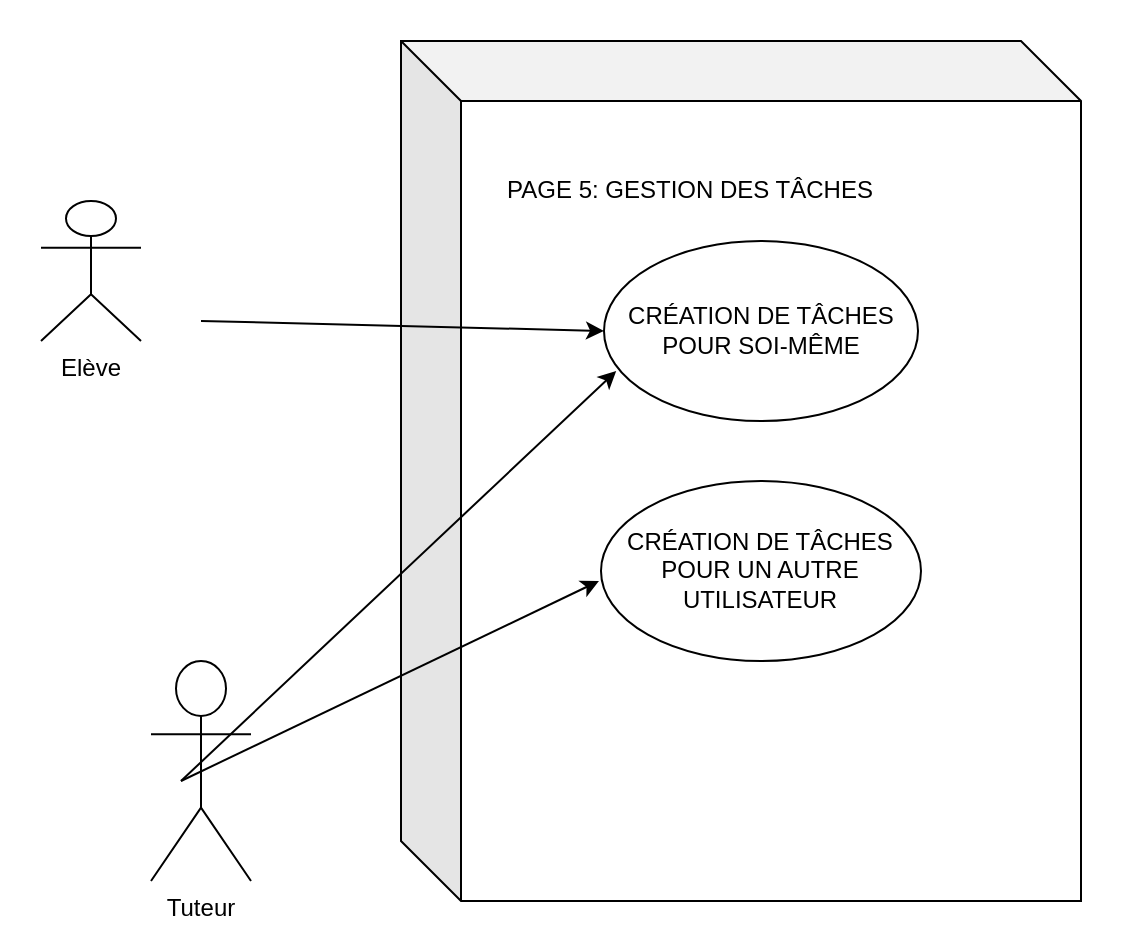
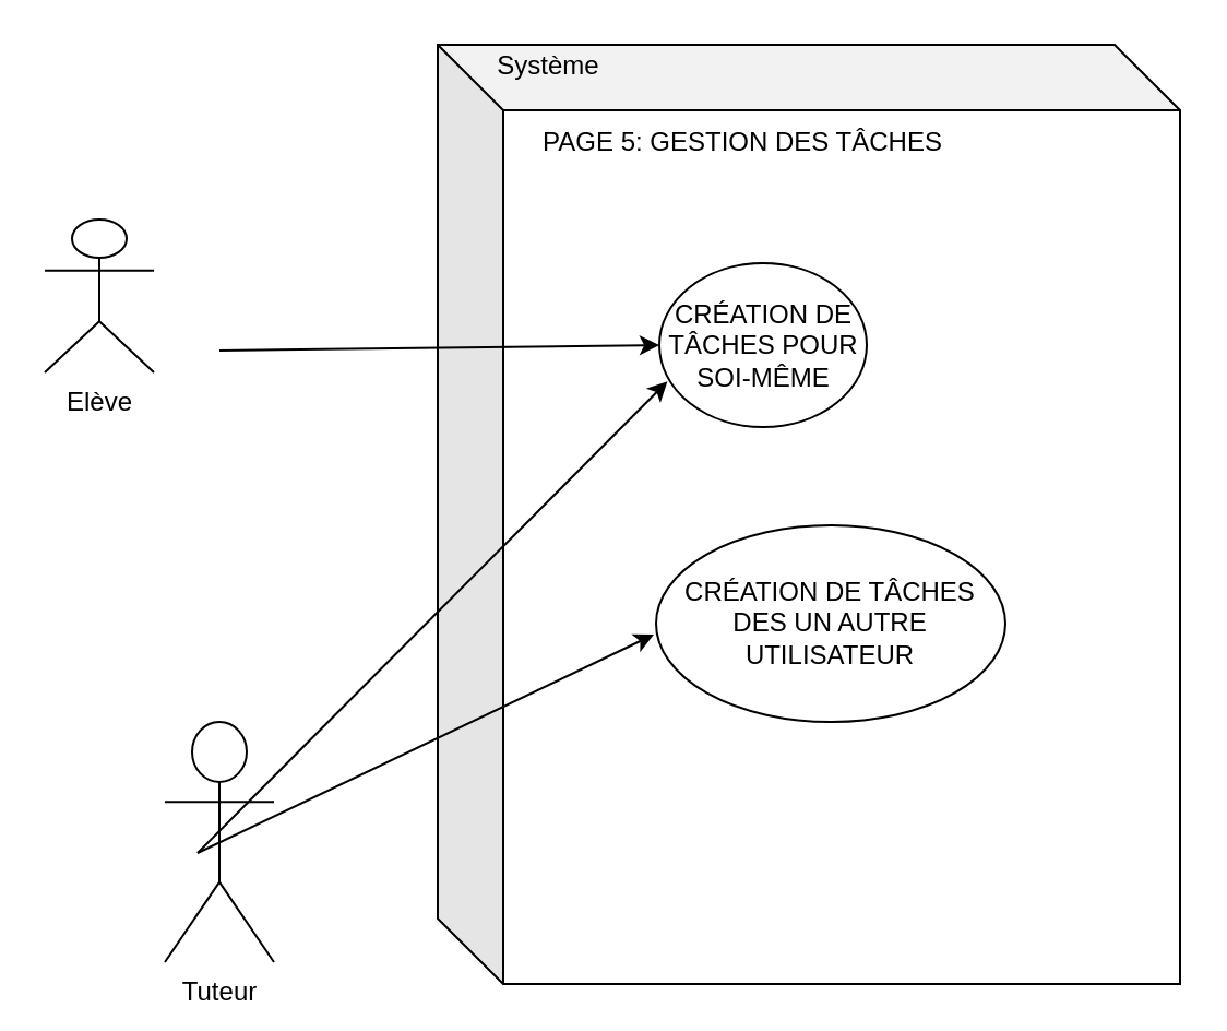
+ <mxCell id="5" value="Système" style="text;html=1;strokeColor=none;fillColor=none;align=center;verticalAlign=middle;whiteSpace=wrap;rounded=0;" vertex="1" parent="1"><mxGeometry x="211" y="20" width="80" height="20" as="geometry" /></mxCell>
- <mxCell id="7" value="PAGE 5: GESTION DES TÂCHES" style="text;html=1;strokeColor=none;fillColor=none;align=center;verticalAlign=middle;whiteSpace=wrap;rounded=0;" vertex="1" parent="1"><mxGeometry x="225" y="80" width="240" height="30" as="geometry" /></mxCell>
+ <mxCell id="7" value="PAGE 5: GESTION DES TÂCHES" style="text;html=1;strokeColor=none;fillColor=none;align=center;verticalAlign=middle;whiteSpace=wrap;rounded=0;" vertex="1" parent="1"><mxGeometry x="220" y="50" width="240" height="30" as="geometry" /></mxCell>
- <mxCell id="9" value="CRÉATION DE TÂCHES POUR SOI-MÊME" style="ellipse;whiteSpace=wrap;html=1;" vertex="1" parent="1"><mxGeometry x="301.5" y="120" width="157" height="90" as="geometry" /></mxCell>
+ <mxCell id="9" value="CRÉATION DE TÂCHES POUR SOI-MÊME" style="ellipse;whiteSpace=wrap;html=1;" vertex="1" parent="1"><mxGeometry x="301.5" y="120" width="95" height="75" as="geometry" /></mxCell>
- <mxCell id="8" value="CRÉATION DE TÂCHES POUR UN AUTRE UTILISATEUR" style="ellipse;whiteSpace=wrap;html=1;" vertex="1" parent="1"><mxGeometry x="300" y="240" width="160" height="90" as="geometry" /></mxCell>
+ <mxCell id="8" value="CRÉATION DE TÂCHES DES UN AUTRE UTILISATEUR" style="ellipse;whiteSpace=wrap;html=1;" vertex="1" parent="1"><mxGeometry x="300" y="240" width="160" height="90" as="geometry" /></mxCell>
